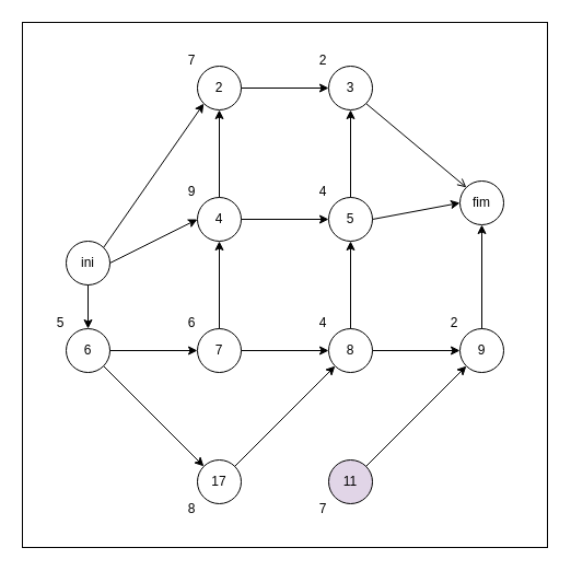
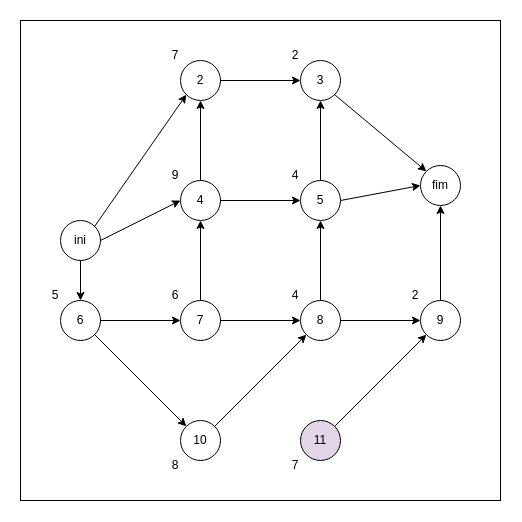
- <mxCell id="27" value="" style="endArrow=open;html=1;exitX=1;exitY=1;exitDx=0;exitDy=0;entryX=0;entryY=0;entryDx=0;entryDy=0;" edge="1" parent="1" source="9" target="8"><mxGeometry width="50" height="50" relative="1" as="geometry"><mxPoint x="150" y="350" as="sourcePoint" /><mxPoint x="195.858" y="395.858" as="targetPoint" /></mxGeometry></mxCell>
+ <mxCell id="27" value="" style="endArrow=classic;html=1;exitX=1;exitY=1;exitDx=0;exitDy=0;entryX=0;entryY=0;entryDx=0;entryDy=0;" edge="1" parent="1" source="9" target="8"><mxGeometry width="50" height="50" relative="1" as="geometry"><mxPoint x="150" y="350" as="sourcePoint" /><mxPoint x="195.858" y="395.858" as="targetPoint" /></mxGeometry></mxCell>
- <mxCell id="13" value="17" style="ellipse;whiteSpace=wrap;html=1;aspect=fixed;" vertex="1" parent="1"><mxGeometry x="180" y="420" width="40" height="40" as="geometry" /></mxCell>
+ <mxCell id="13" value="10" style="ellipse;whiteSpace=wrap;html=1;aspect=fixed;" vertex="1" parent="1"><mxGeometry x="180" y="420" width="40" height="40" as="geometry" /></mxCell>
